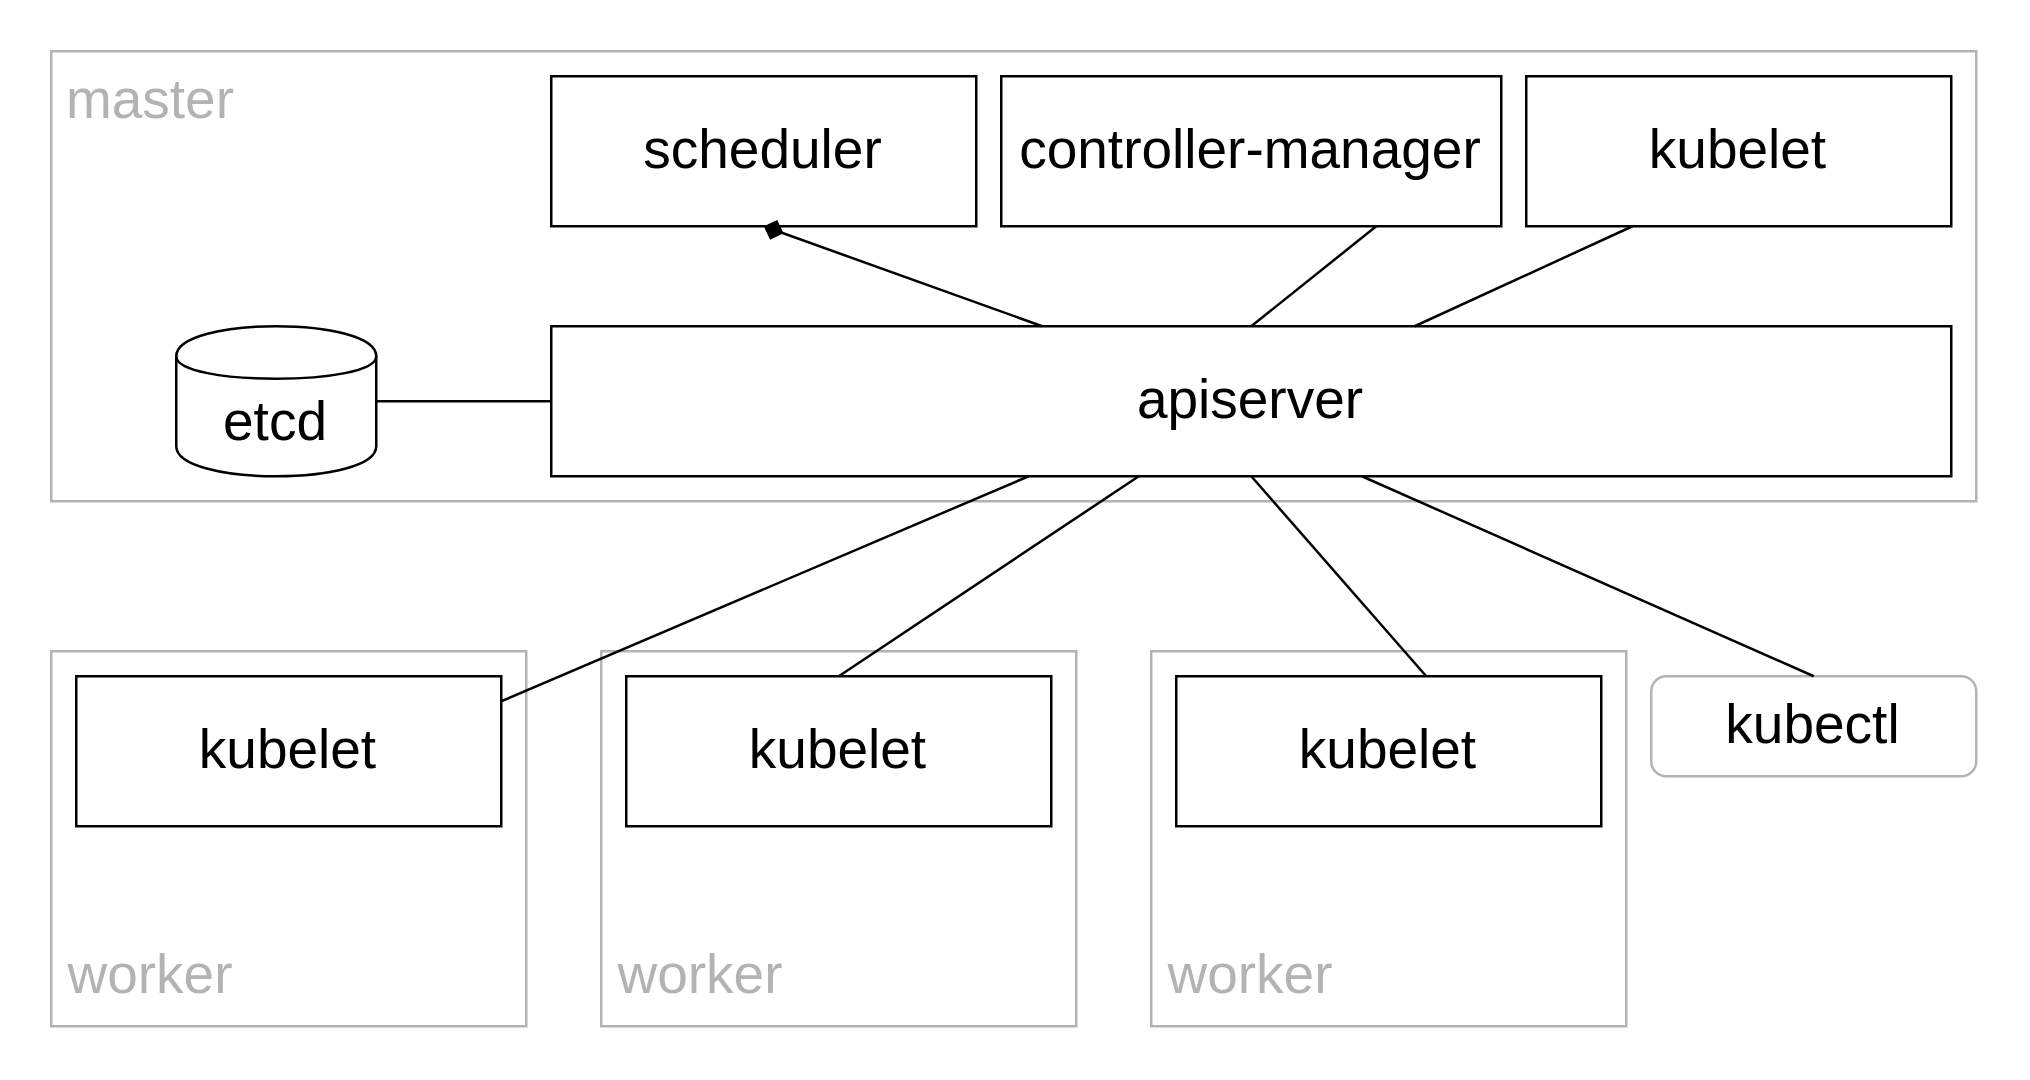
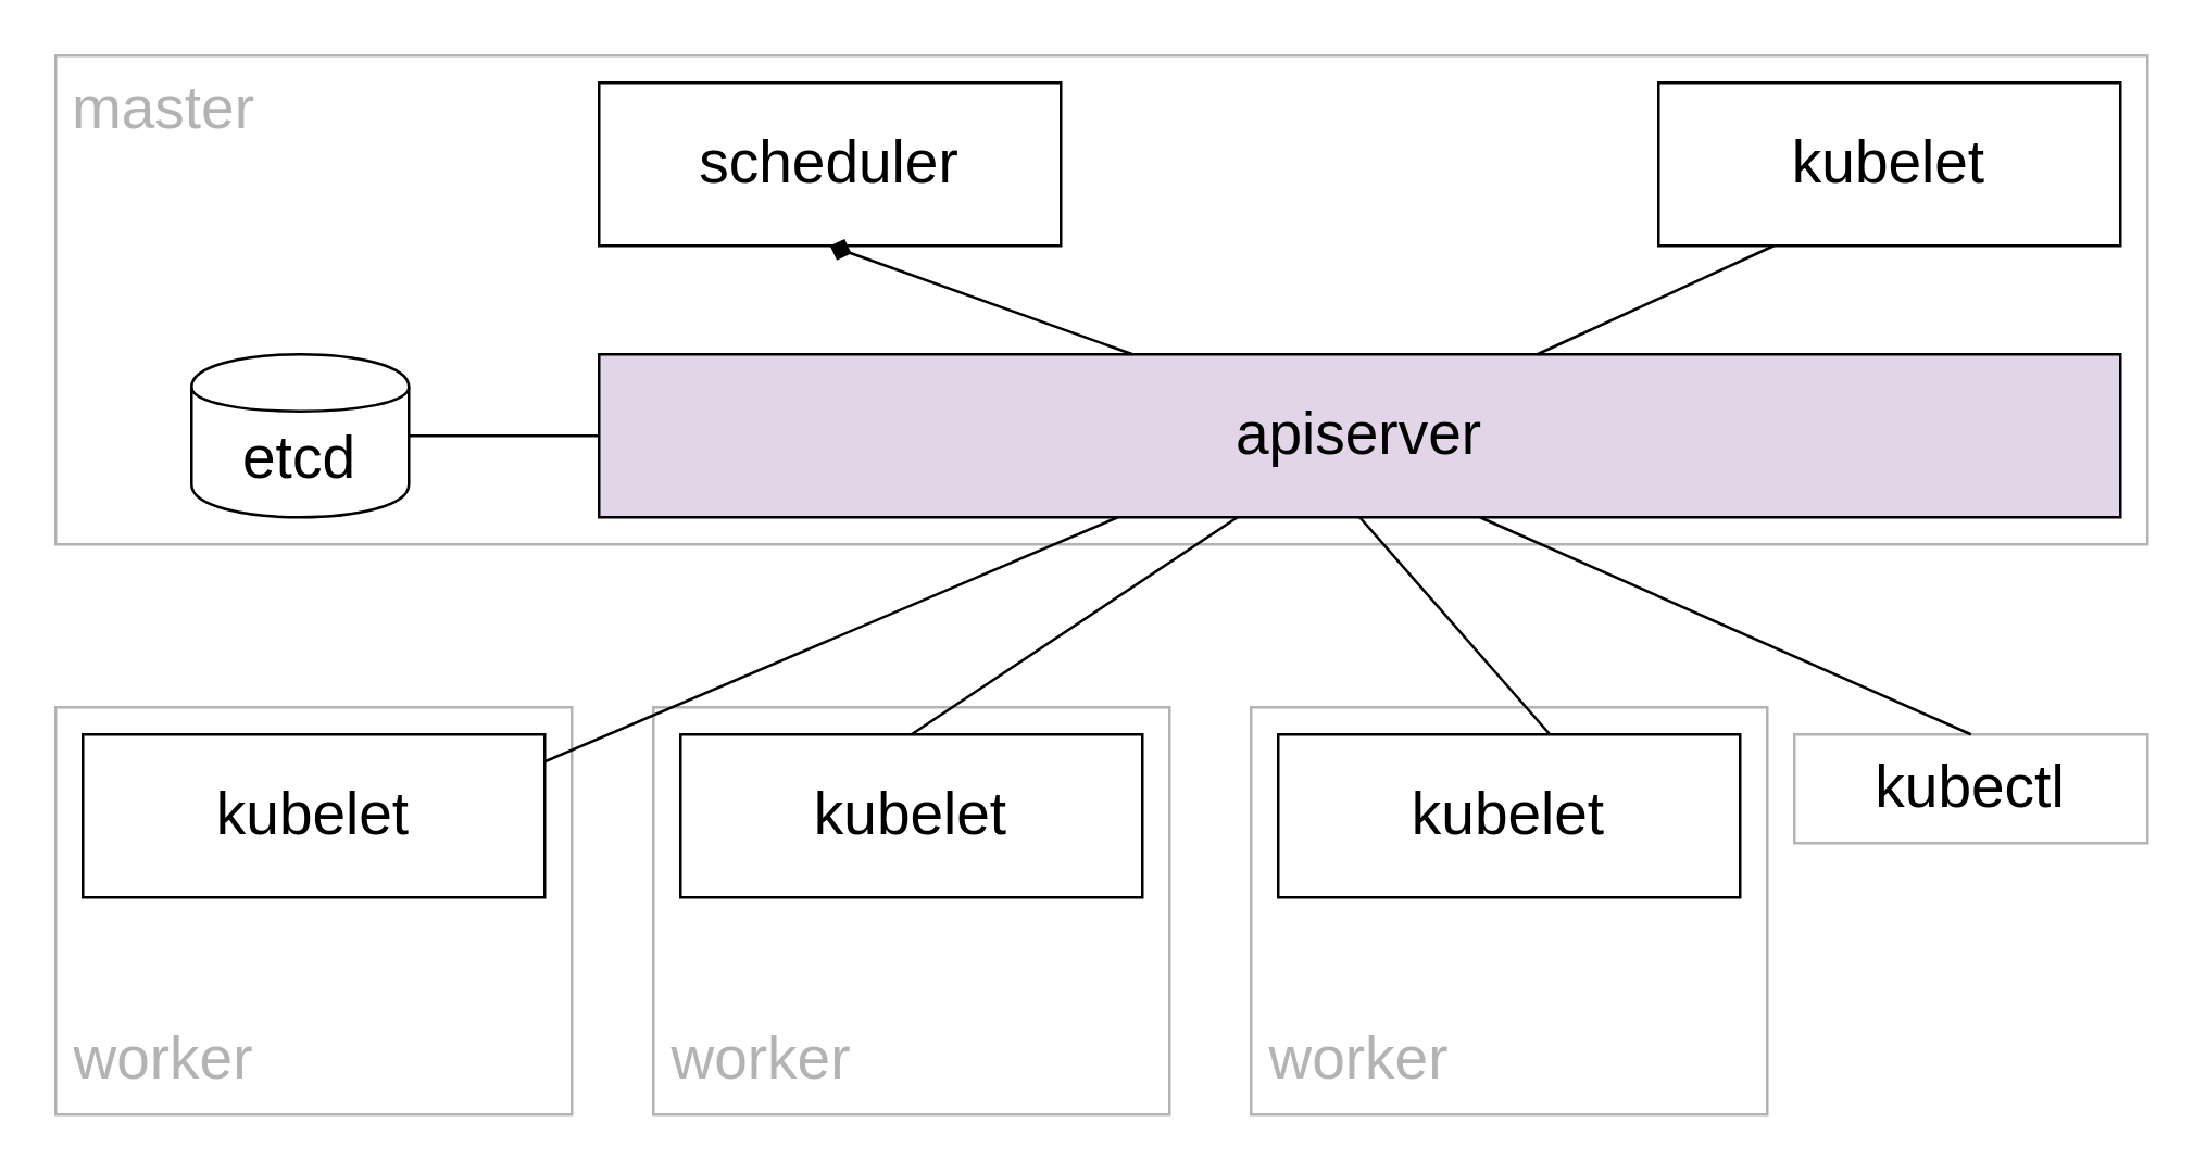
- <mxCell id="8" value="&lt;font style=&quot;font-size: 22px&quot;&gt;controller-manager&lt;/font&gt;" style="rounded=0;whiteSpace=wrap;html=1;fillColor=#ffffff;" vertex="1" parent="1"><mxGeometry x="400" y="30" width="200" height="60" as="geometry" /></mxCell>
- <mxCell id="25" value="" style="endArrow=none;html=1;strokeWidth=1;exitX=0.5;exitY=0;exitDx=0;exitDy=0;entryX=0.75;entryY=1;entryDx=0;entryDy=0;" edge="1" parent="1" source="6" target="8"><mxGeometry width="50" height="50" relative="1" as="geometry"><mxPoint x="450" y="140" as="sourcePoint" /><mxPoint x="500" y="90" as="targetPoint" /></mxGeometry></mxCell>
- <mxCell id="6" value="&lt;font style=&quot;font-size: 22px&quot;&gt;apiserver&lt;/font&gt;" style="rounded=0;whiteSpace=wrap;html=1;fillColor=#ffffff;" vertex="1" parent="1"><mxGeometry x="220" y="130" width="560" height="60" as="geometry" /></mxCell>
+ <mxCell id="6" value="&lt;font style=&quot;font-size: 22px&quot;&gt;apiserver&lt;/font&gt;" style="rounded=0;whiteSpace=wrap;html=1;fillColor=#e1d5e7;" vertex="1" parent="1"><mxGeometry x="220" y="130" width="560" height="60" as="geometry" /></mxCell>
- <mxCell id="15" value="&lt;font style=&quot;font-size: 22px&quot;&gt;kubectl&lt;/font&gt;" style="whiteSpace=wrap;html=1;fillColor=#ffffff;strokeColor=#B3B3B3;rounded=1;" vertex="1" parent="1"><mxGeometry x="660" y="270" width="130" height="40" as="geometry" /></mxCell>
+ <mxCell id="15" value="&lt;font style=&quot;font-size: 22px&quot;&gt;kubectl&lt;/font&gt;" style="rounded=0;whiteSpace=wrap;html=1;fillColor=#ffffff;strokeColor=#B3B3B3;" vertex="1" parent="1"><mxGeometry x="660" y="270" width="130" height="40" as="geometry" /></mxCell>
